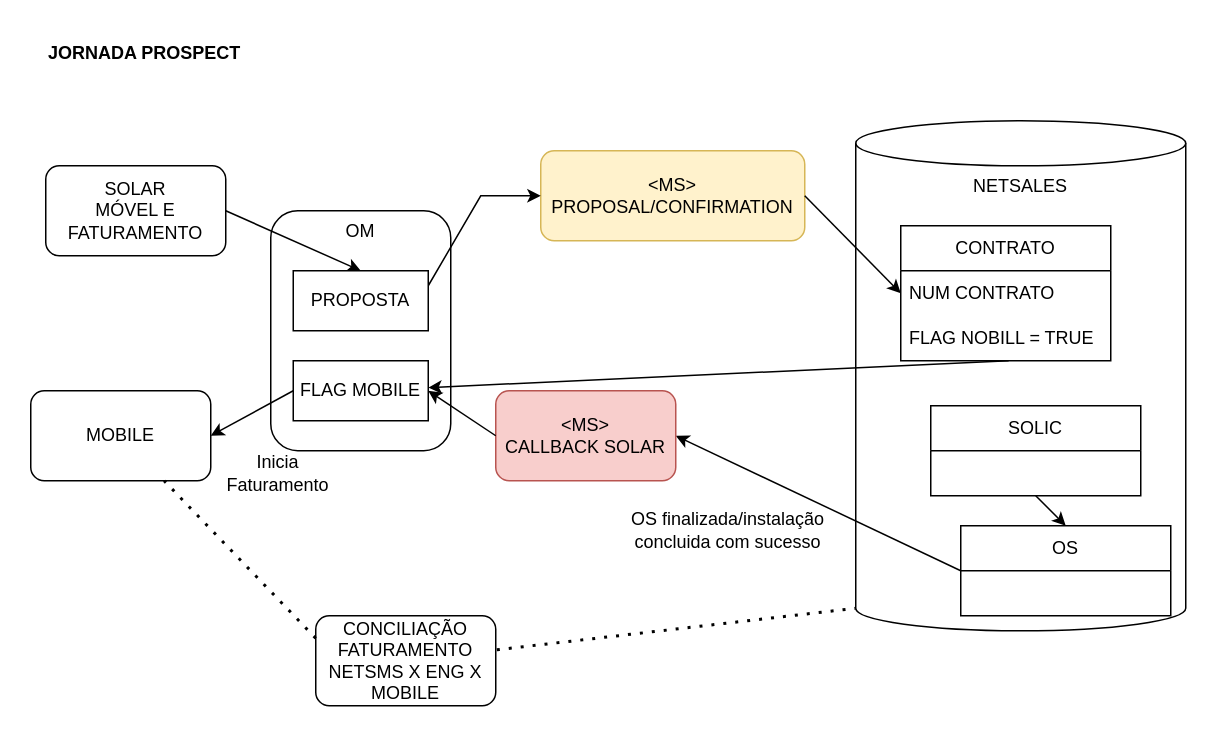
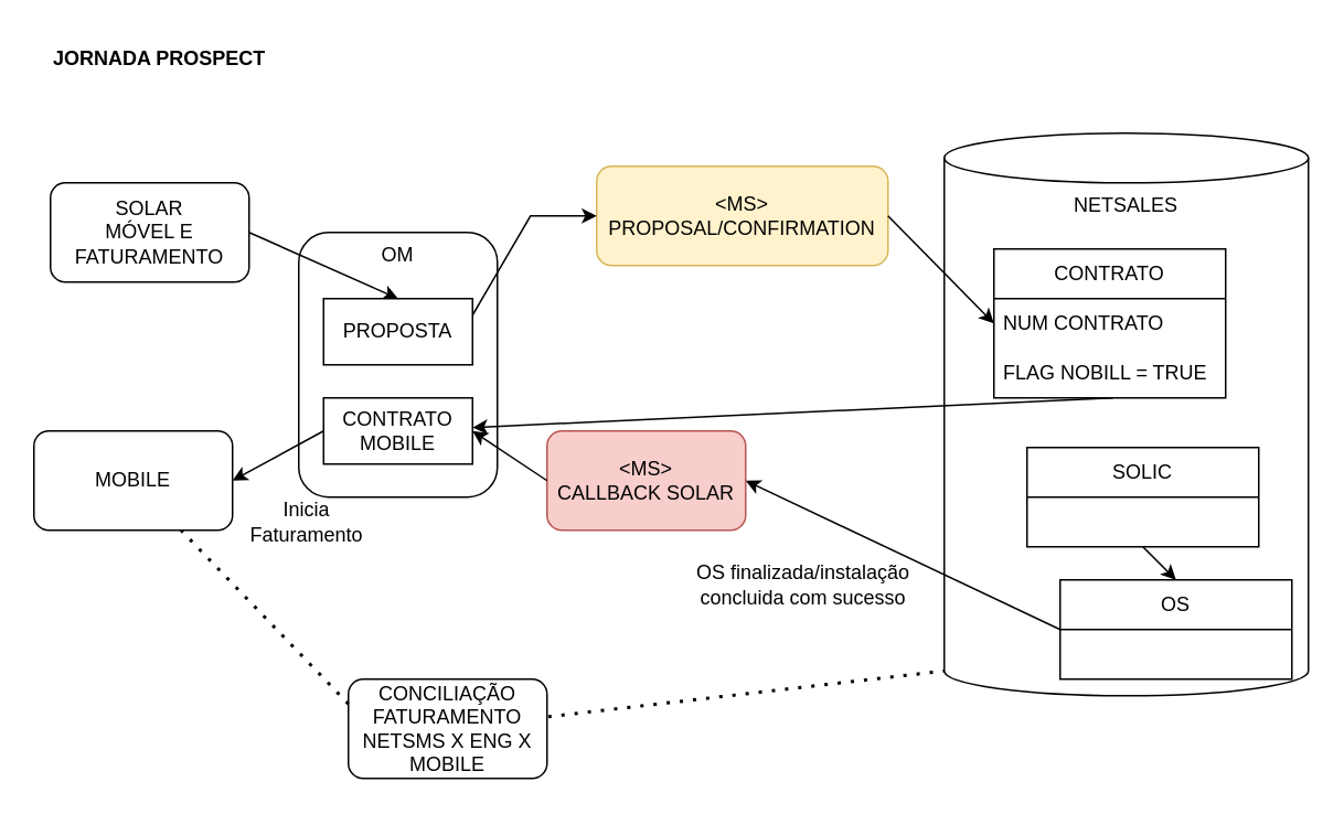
- <mxCell id="23" value="FLAG MOBILE" style="rounded=0;whiteSpace=wrap;html=1;" parent="1" vertex="1"><mxGeometry x="195" y="240" width="90" height="40" as="geometry" /></mxCell>
+ <mxCell id="23" value="CONTRATO MOBILE" style="rounded=0;whiteSpace=wrap;html=1;" parent="1" vertex="1"><mxGeometry x="195" y="240" width="90" height="40" as="geometry" /></mxCell>
